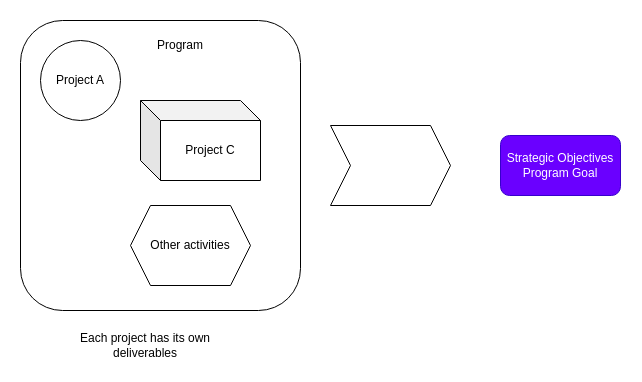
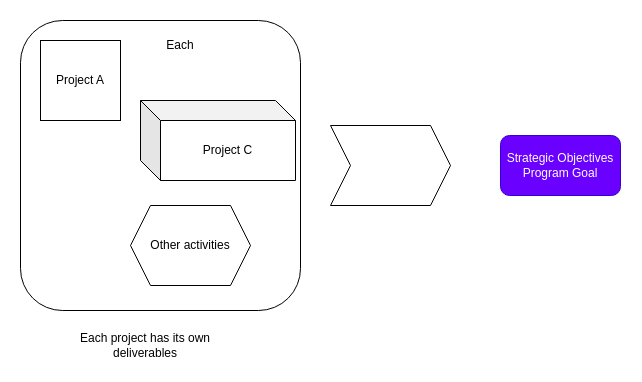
- <mxCell id="3" value="Program" style="text;html=1;strokeColor=none;fillColor=none;align=center;verticalAlign=middle;whiteSpace=wrap;rounded=0;" vertex="1" parent="1"><mxGeometry x="150" y="30" width="60" height="30" as="geometry" /></mxCell>
+ <mxCell id="3" value="Each" style="text;html=1;strokeColor=none;fillColor=none;align=center;verticalAlign=middle;whiteSpace=wrap;rounded=0;" vertex="1" parent="1"><mxGeometry x="150" y="30" width="60" height="30" as="geometry" /></mxCell>
- <mxCell id="4" value="Project A" style="ellipse;whiteSpace=wrap;html=1;aspect=fixed;" vertex="1" parent="1"><mxGeometry x="40" y="40" width="80" height="80" as="geometry" /></mxCell>
+ <mxCell id="4" value="Project A" style="whiteSpace=wrap;html=1;aspect=fixed;rounded=0;" vertex="1" parent="1"><mxGeometry x="40" y="40" width="80" height="80" as="geometry" /></mxCell>
- <mxCell id="5" value="Project C" style="shape=cube;whiteSpace=wrap;html=1;boundedLbl=1;backgroundOutline=1;darkOpacity=0.05;darkOpacity2=0.1;" vertex="1" parent="1"><mxGeometry x="140" y="100" width="120" height="80" as="geometry" /></mxCell>
+ <mxCell id="5" value="Project C" style="shape=cube;whiteSpace=wrap;html=1;boundedLbl=1;backgroundOutline=1;darkOpacity=0.05;darkOpacity2=0.1;" vertex="1" parent="1"><mxGeometry x="140" y="100" width="155" height="80" as="geometry" /></mxCell>
